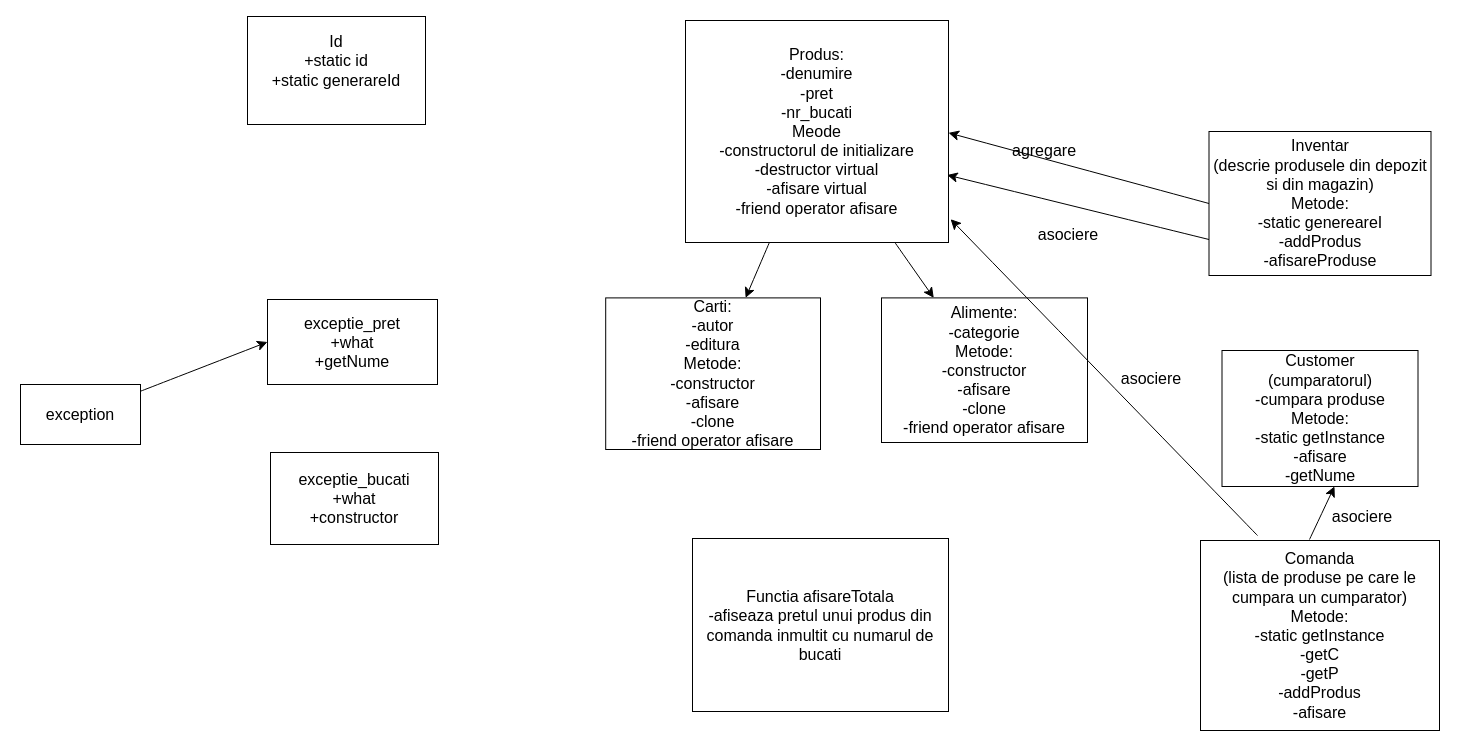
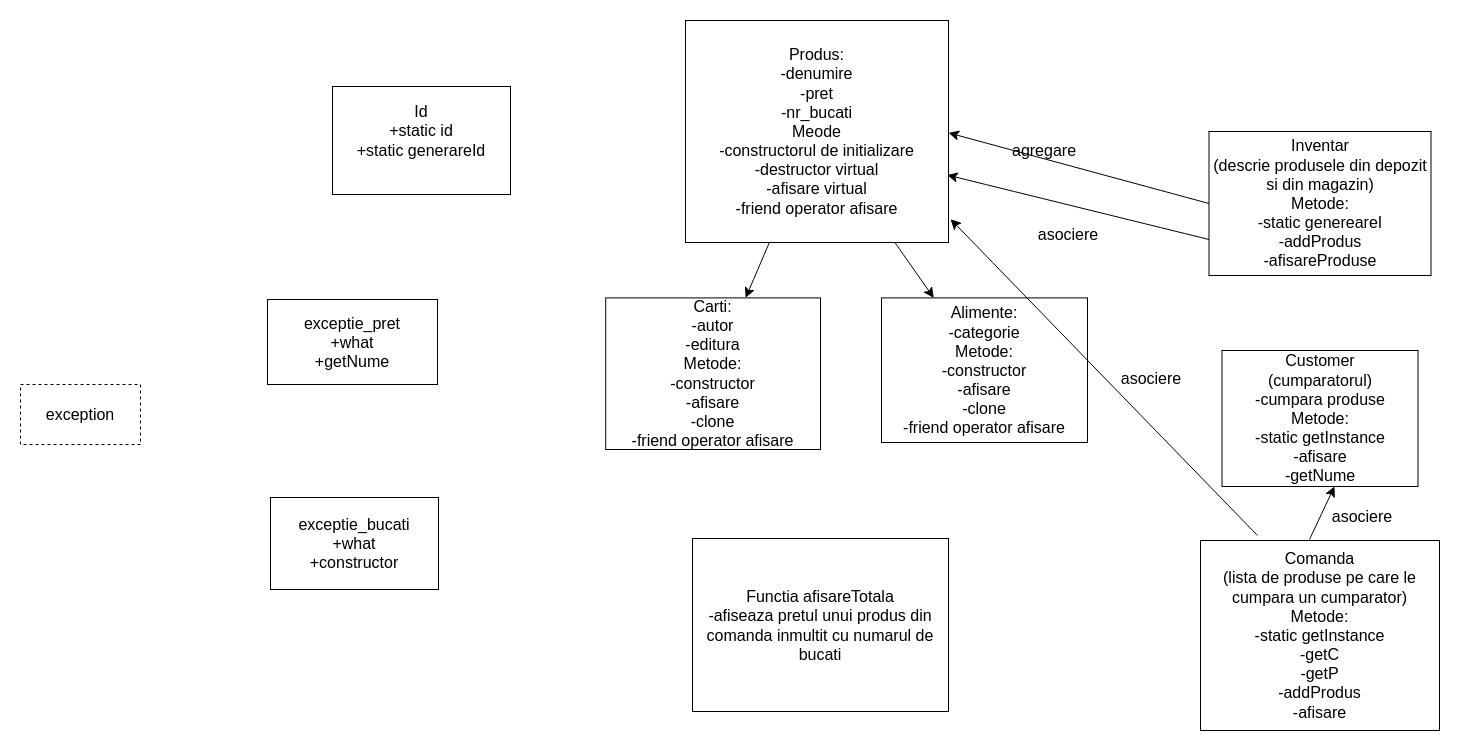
- <mxCell id="2" value="&#10;&lt;span style=&quot;color: rgb(0, 0, 0); font-family: Helvetica; font-size: 16px; font-style: normal; font-variant-ligatures: normal; font-variant-caps: normal; font-weight: 400; letter-spacing: normal; orphans: 2; text-align: center; text-indent: 0px; text-transform: none; widows: 2; word-spacing: 0px; -webkit-text-stroke-width: 0px; background-color: rgb(255, 255, 255); text-decoration-thickness: initial; text-decoration-style: initial; text-decoration-color: initial; float: none; display: inline !important;&quot;&gt;Id&lt;/span&gt;&lt;br style=&quot;border-color: var(--border-color); color: rgb(0, 0, 0); font-family: Helvetica; font-size: 16px; font-style: normal; font-variant-ligatures: normal; font-variant-caps: normal; font-weight: 400; letter-spacing: normal; orphans: 2; text-align: center; text-indent: 0px; text-transform: none; widows: 2; word-spacing: 0px; -webkit-text-stroke-width: 0px; background-color: rgb(255, 255, 255); text-decoration-thickness: initial; text-decoration-style: initial; text-decoration-color: initial;&quot;&gt;&lt;span style=&quot;color: rgb(0, 0, 0); font-family: Helvetica; font-size: 16px; font-style: normal; font-variant-ligatures: normal; font-variant-caps: normal; font-weight: 400; letter-spacing: normal; orphans: 2; text-align: center; text-indent: 0px; text-transform: none; widows: 2; word-spacing: 0px; -webkit-text-stroke-width: 0px; background-color: rgb(255, 255, 255); text-decoration-thickness: initial; text-decoration-style: initial; text-decoration-color: initial; float: none; display: inline !important;&quot;&gt;+static id&lt;/span&gt;&lt;br style=&quot;border-color: var(--border-color); color: rgb(0, 0, 0); font-family: Helvetica; font-size: 16px; font-style: normal; font-variant-ligatures: normal; font-variant-caps: normal; font-weight: 400; letter-spacing: normal; orphans: 2; text-align: center; text-indent: 0px; text-transform: none; widows: 2; word-spacing: 0px; -webkit-text-stroke-width: 0px; background-color: rgb(255, 255, 255); text-decoration-thickness: initial; text-decoration-style: initial; text-decoration-color: initial;&quot;&gt;&lt;span style=&quot;color: rgb(0, 0, 0); font-family: Helvetica; font-size: 16px; font-style: normal; font-variant-ligatures: normal; font-variant-caps: normal; font-weight: 400; letter-spacing: normal; orphans: 2; text-align: center; text-indent: 0px; text-transform: none; widows: 2; word-spacing: 0px; -webkit-text-stroke-width: 0px; background-color: rgb(255, 255, 255); text-decoration-thickness: initial; text-decoration-style: initial; text-decoration-color: initial; float: none; display: inline !important;&quot;&gt;+static generareId&lt;/span&gt;&#10;&#10;" style="rounded=0;whiteSpace=wrap;html=1;fontSize=16;" vertex="1" parent="1"><mxGeometry x="247" y="16" width="178" height="108" as="geometry" /></mxCell>
+ <mxCell id="2" value="&#10;&lt;span style=&quot;color: rgb(0, 0, 0); font-family: Helvetica; font-size: 16px; font-style: normal; font-variant-ligatures: normal; font-variant-caps: normal; font-weight: 400; letter-spacing: normal; orphans: 2; text-align: center; text-indent: 0px; text-transform: none; widows: 2; word-spacing: 0px; -webkit-text-stroke-width: 0px; background-color: rgb(255, 255, 255); text-decoration-thickness: initial; text-decoration-style: initial; text-decoration-color: initial; float: none; display: inline !important;&quot;&gt;Id&lt;/span&gt;&lt;br style=&quot;border-color: var(--border-color); color: rgb(0, 0, 0); font-family: Helvetica; font-size: 16px; font-style: normal; font-variant-ligatures: normal; font-variant-caps: normal; font-weight: 400; letter-spacing: normal; orphans: 2; text-align: center; text-indent: 0px; text-transform: none; widows: 2; word-spacing: 0px; -webkit-text-stroke-width: 0px; background-color: rgb(255, 255, 255); text-decoration-thickness: initial; text-decoration-style: initial; text-decoration-color: initial;&quot;&gt;&lt;span style=&quot;color: rgb(0, 0, 0); font-family: Helvetica; font-size: 16px; font-style: normal; font-variant-ligatures: normal; font-variant-caps: normal; font-weight: 400; letter-spacing: normal; orphans: 2; text-align: center; text-indent: 0px; text-transform: none; widows: 2; word-spacing: 0px; -webkit-text-stroke-width: 0px; background-color: rgb(255, 255, 255); text-decoration-thickness: initial; text-decoration-style: initial; text-decoration-color: initial; float: none; display: inline !important;&quot;&gt;+static id&lt;/span&gt;&lt;br style=&quot;border-color: var(--border-color); color: rgb(0, 0, 0); font-family: Helvetica; font-size: 16px; font-style: normal; font-variant-ligatures: normal; font-variant-caps: normal; font-weight: 400; letter-spacing: normal; orphans: 2; text-align: center; text-indent: 0px; text-transform: none; widows: 2; word-spacing: 0px; -webkit-text-stroke-width: 0px; background-color: rgb(255, 255, 255); text-decoration-thickness: initial; text-decoration-style: initial; text-decoration-color: initial;&quot;&gt;&lt;span style=&quot;color: rgb(0, 0, 0); font-family: Helvetica; font-size: 16px; font-style: normal; font-variant-ligatures: normal; font-variant-caps: normal; font-weight: 400; letter-spacing: normal; orphans: 2; text-align: center; text-indent: 0px; text-transform: none; widows: 2; word-spacing: 0px; -webkit-text-stroke-width: 0px; background-color: rgb(255, 255, 255); text-decoration-thickness: initial; text-decoration-style: initial; text-decoration-color: initial; float: none; display: inline !important;&quot;&gt;+static generareId&lt;/span&gt;&#10;&#10;" style="rounded=0;whiteSpace=wrap;html=1;fontSize=16;" vertex="1" parent="1"><mxGeometry x="332" y="86" width="178" height="108" as="geometry" /></mxCell>
- <mxCell id="17" style="edgeStyle=none;curved=1;rounded=0;orthogonalLoop=1;jettySize=auto;html=1;entryX=0;entryY=0.5;entryDx=0;entryDy=0;fontSize=12;startSize=8;endSize=8;" edge="1" parent="1" source="18" target="15"><mxGeometry relative="1" as="geometry" /></mxCell>
- <mxCell id="18" value="exception" style="rounded=0;whiteSpace=wrap;html=1;fontSize=16;" vertex="1" parent="1"><mxGeometry x="20" y="384" width="120" height="60" as="geometry" /></mxCell>
+ <mxCell id="18" value="exception" style="rounded=0;whiteSpace=wrap;html=1;fontSize=16;dashed=1;" vertex="1" parent="1"><mxGeometry x="20" y="384" width="120" height="60" as="geometry" /></mxCell>
- <mxCell id="16" value="exceptie_bucati&lt;br&gt;+what&lt;br&gt;+constructor" style="rounded=0;whiteSpace=wrap;html=1;fontSize=16;" vertex="1" parent="1"><mxGeometry x="270" y="452" width="168" height="92" as="geometry" /></mxCell>
+ <mxCell id="16" value="exceptie_bucati&lt;br&gt;+what&lt;br&gt;+constructor" style="rounded=0;whiteSpace=wrap;html=1;fontSize=16;" vertex="1" parent="1"><mxGeometry x="270" y="497" width="168" height="92" as="geometry" /></mxCell>
